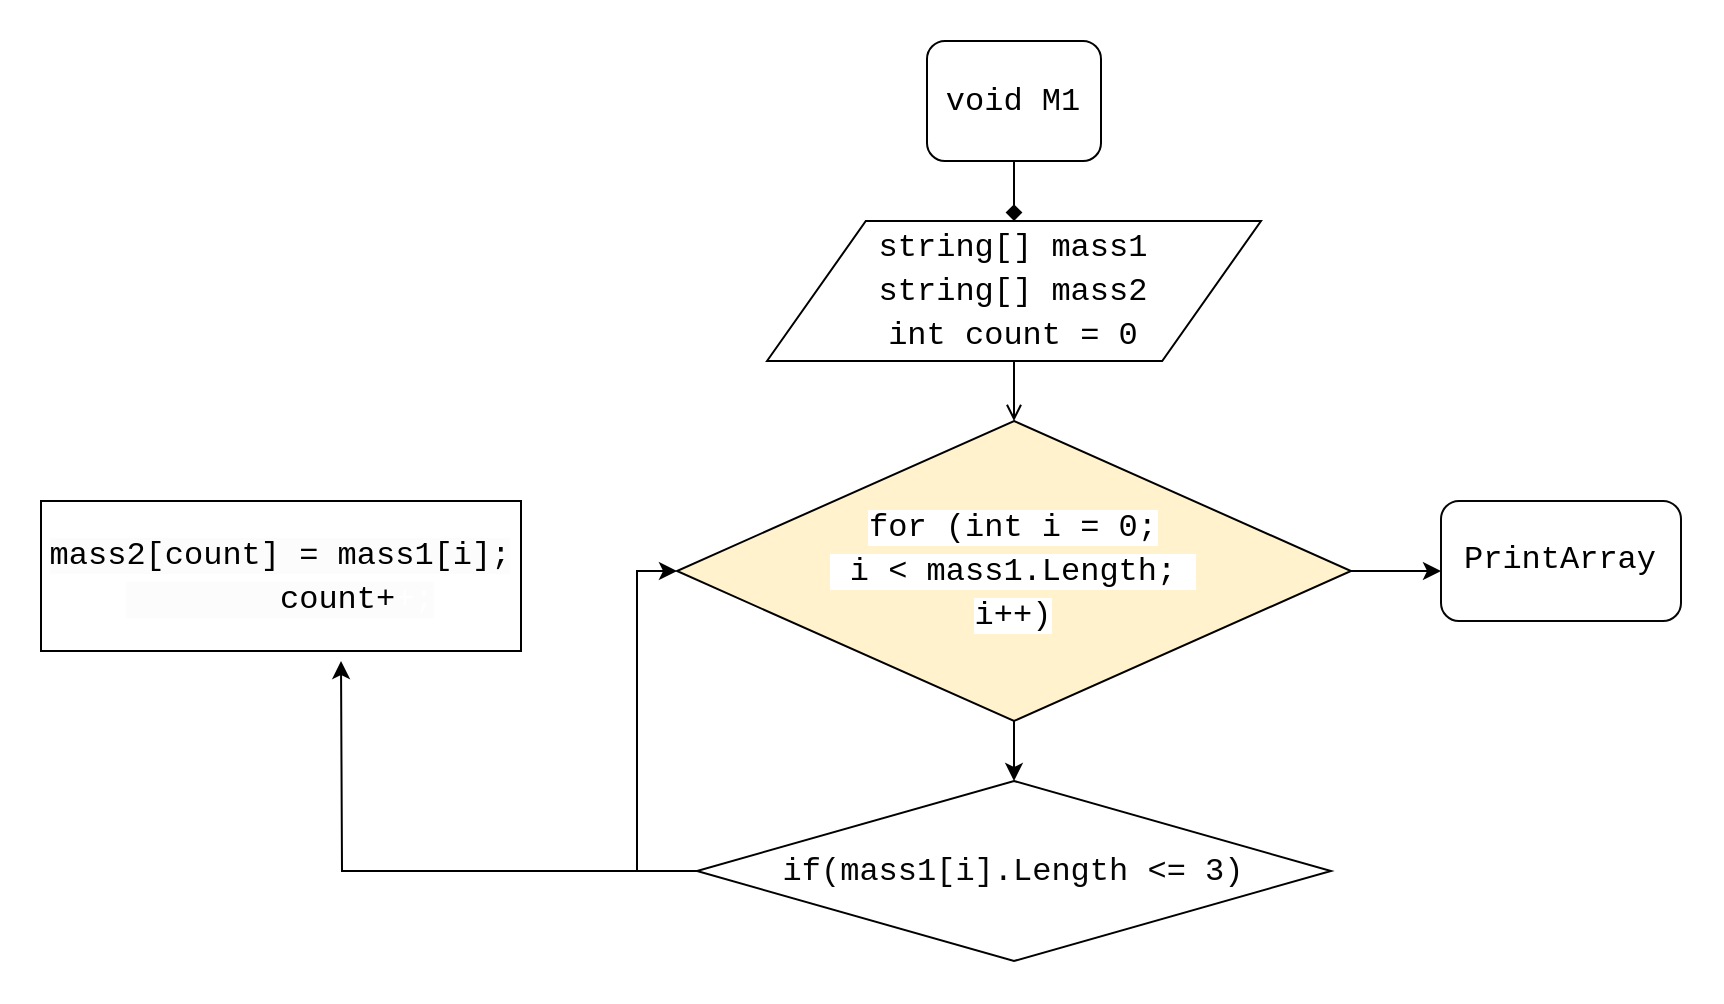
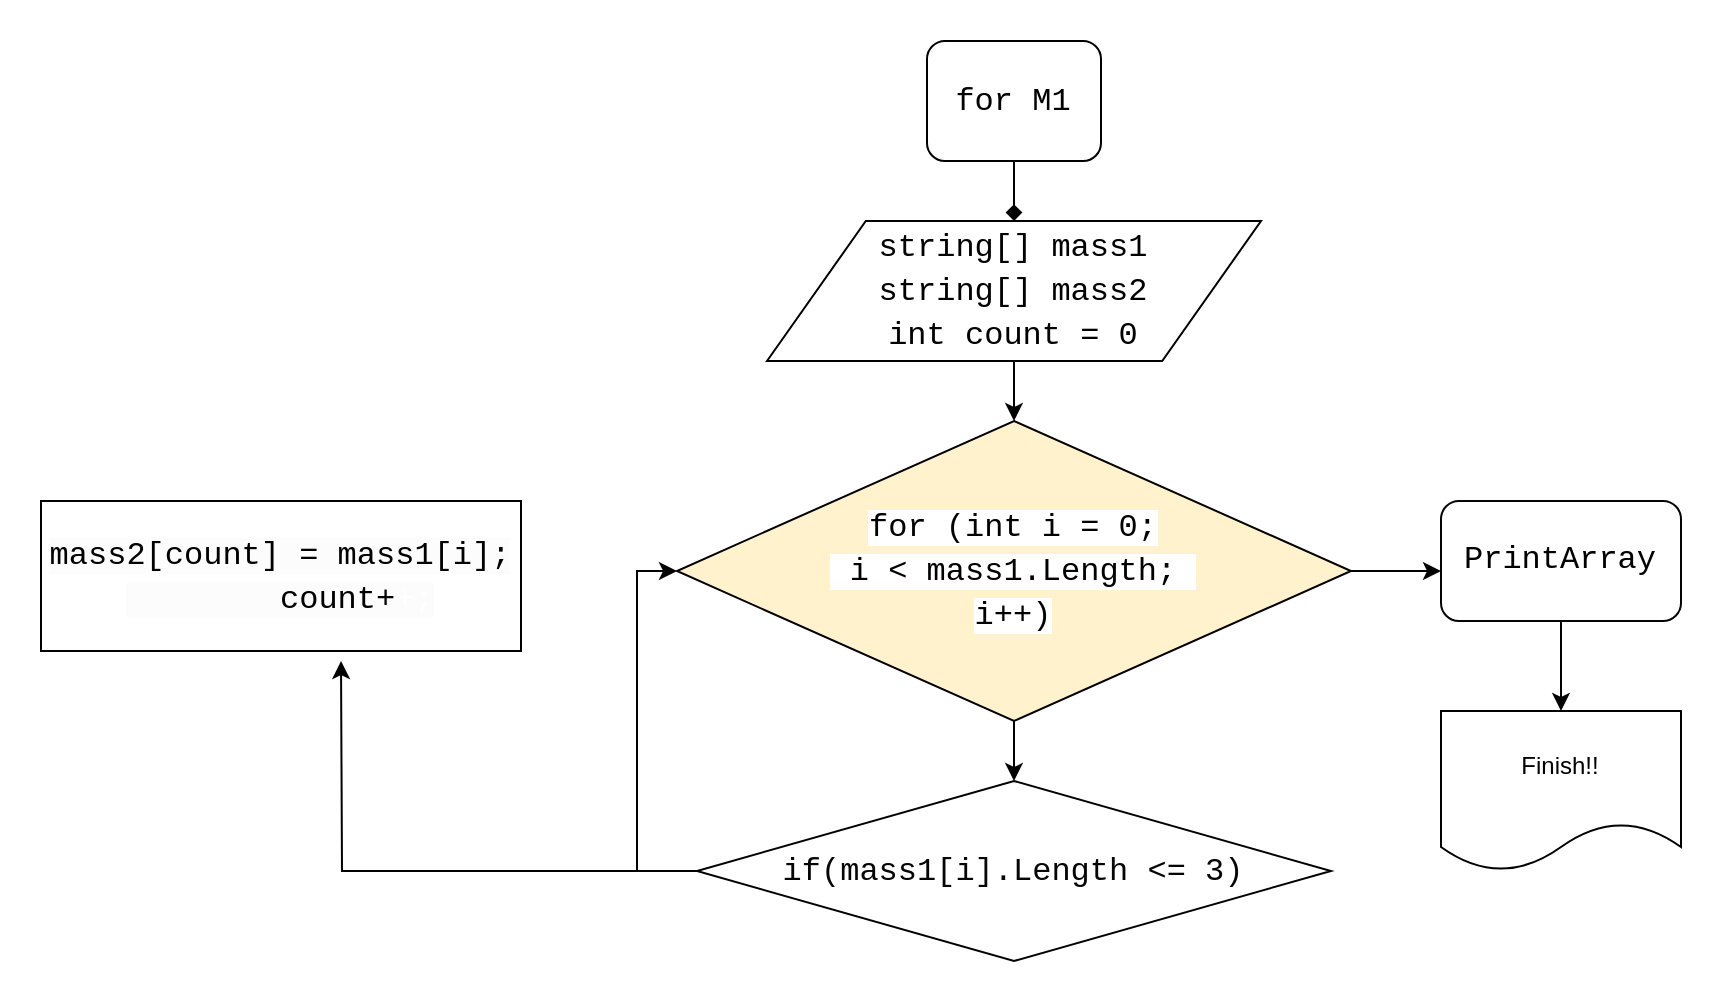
- <mxCell id="3" value="&lt;div style=&quot;font-family: &amp;#34;consolas&amp;#34; , &amp;#34;courier new&amp;#34; , monospace ; font-size: 16px ; line-height: 22px ; white-space: pre&quot;&gt;&lt;font style=&quot;background-color: rgb(255 , 255 , 255)&quot;&gt;void M1&lt;/font&gt;&lt;/div&gt;" style="rounded=1;whiteSpace=wrap;html=1;" parent="1" vertex="1"><mxGeometry x="463" y="20" width="87" height="60" as="geometry" /></mxCell>
+ <mxCell id="3" value="&lt;div style=&quot;font-family: &amp;#34;consolas&amp;#34; , &amp;#34;courier new&amp;#34; , monospace ; font-size: 16px ; line-height: 22px ; white-space: pre&quot;&gt;&lt;font style=&quot;background-color: rgb(255 , 255 , 255)&quot;&gt;for M1&lt;/font&gt;&lt;/div&gt;" style="rounded=1;whiteSpace=wrap;html=1;" parent="1" vertex="1"><mxGeometry x="463" y="20" width="87" height="60" as="geometry" /></mxCell>
- <mxCell id="4" value="" style="edgeStyle=orthogonalEdgeStyle;rounded=0;orthogonalLoop=1;jettySize=auto;html=1;endArrow=open;" parent="1" source="5" target="12" edge="1"><mxGeometry relative="1" as="geometry" /></mxCell>
+ <mxCell id="4" value="" style="edgeStyle=orthogonalEdgeStyle;rounded=0;orthogonalLoop=1;jettySize=auto;html=1;" parent="1" source="5" target="12" edge="1"><mxGeometry relative="1" as="geometry" /></mxCell>
+ <mxCell id="14" value="" style="edgeStyle=orthogonalEdgeStyle;rounded=0;orthogonalLoop=1;jettySize=auto;html=1;" edge="1" parent="1" source="15" target="13"><mxGeometry relative="1" as="geometry" /></mxCell>
+ <mxCell id="13" value="Finish!!" style="shape=document;whiteSpace=wrap;html=1;boundedLbl=1;" parent="1" vertex="1"><mxGeometry x="720" y="355" width="120" height="80" as="geometry" /></mxCell>
